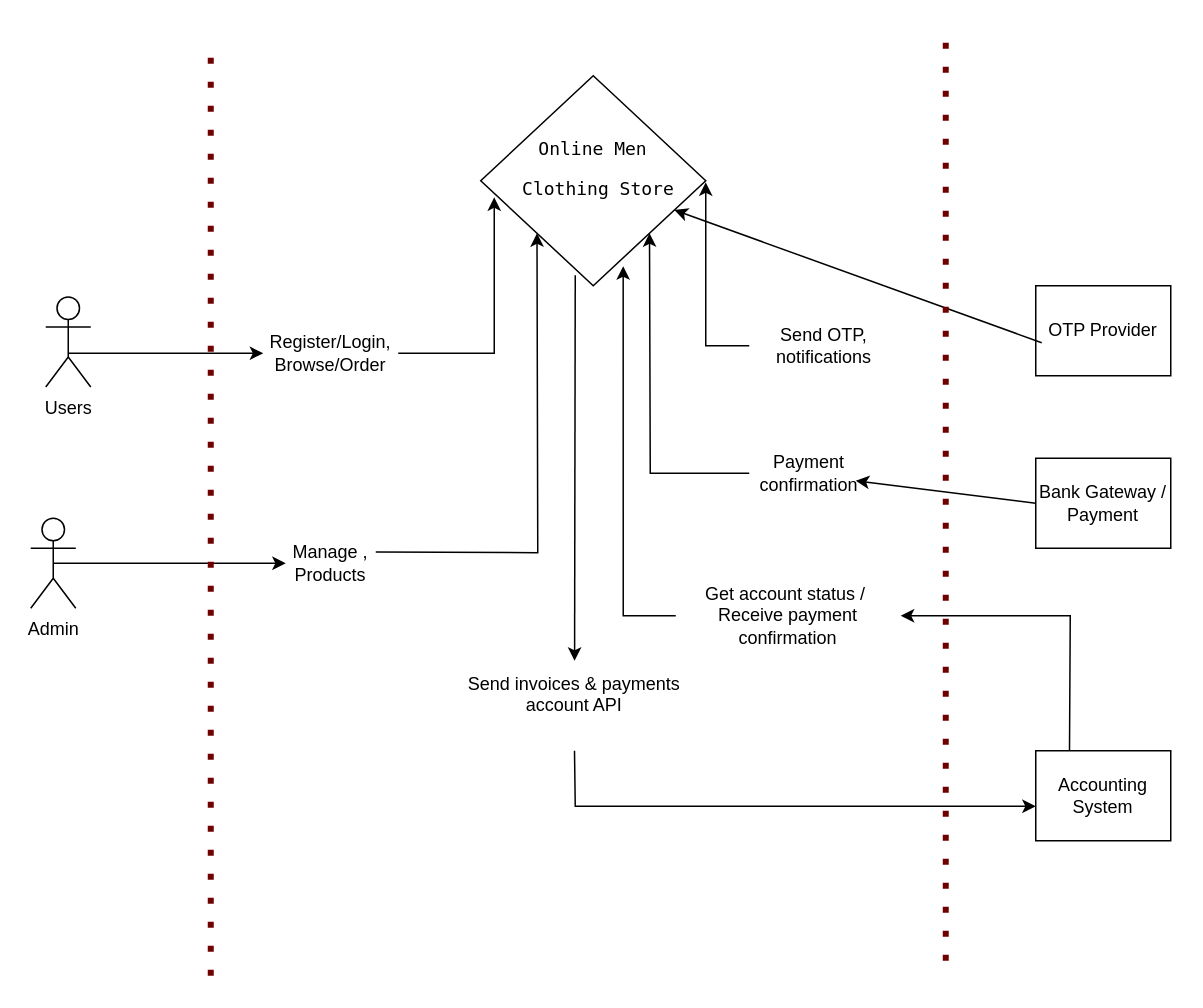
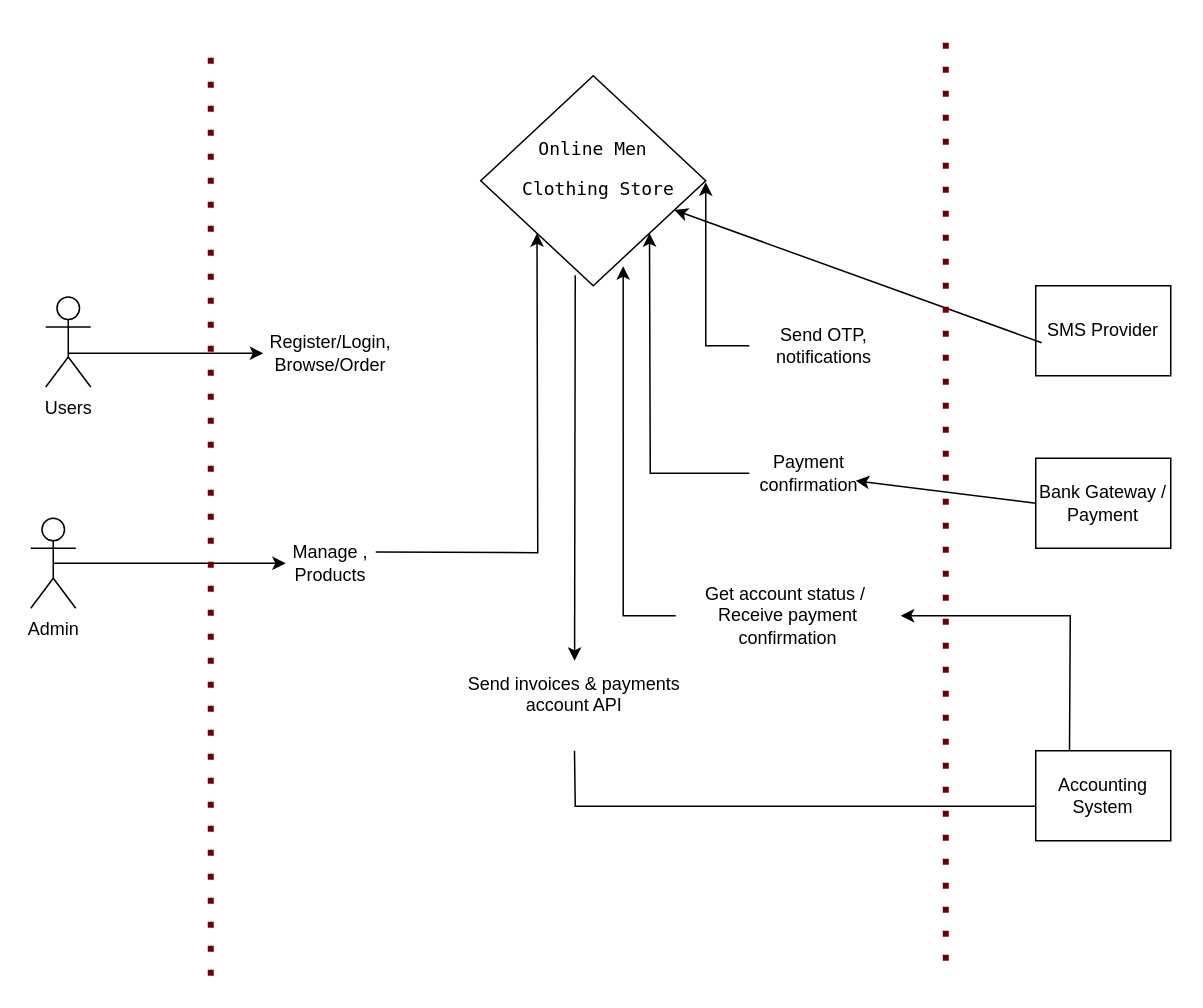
- <mxCell id="8" value="" style="endArrow=classic;html=1;rounded=0;entryX=0.06;entryY=0.579;entryDx=0;entryDy=0;entryPerimeter=0;" edge="1" parent="1" source="10" target="2"><mxGeometry width="50" height="50" relative="1" as="geometry"><mxPoint x="200" y="160" as="sourcePoint" /><mxPoint x="350" y="270" as="targetPoint" /><Array as="points"><mxPoint x="329" y="235" /></Array></mxGeometry></mxCell>
- <mxCell id="5" value="OTP Provider" style="rounded=0;whiteSpace=wrap;html=1;" vertex="1" parent="1"><mxGeometry x="690" y="190" width="90" height="60" as="geometry" /></mxCell>
+ <mxCell id="5" value="SMS Provider" style="rounded=0;whiteSpace=wrap;html=1;" vertex="1" parent="1"><mxGeometry x="690" y="190" width="90" height="60" as="geometry" /></mxCell>
- <mxCell id="23" value="" style="endArrow=classic;html=1;rounded=0;exitX=0.5;exitY=1;exitDx=0;exitDy=0;entryX=0;entryY=0.617;entryDx=0;entryDy=0;entryPerimeter=0;" edge="1" parent="1" source="25" target="7"><mxGeometry width="50" height="50" relative="1" as="geometry"><mxPoint x="380" y="410" as="sourcePoint" /><mxPoint x="686" y="520" as="targetPoint" /><Array as="points"><mxPoint x="383" y="537" /></Array></mxGeometry></mxCell>
+ <mxCell id="23" value="" style="endArrow=none;html=1;rounded=0;exitX=0.5;exitY=1;exitDx=0;exitDy=0;entryX=0;entryY=0.617;entryDx=0;entryDy=0;entryPerimeter=0;" edge="1" parent="1" source="25" target="7"><mxGeometry width="50" height="50" relative="1" as="geometry"><mxPoint x="380" y="410" as="sourcePoint" /><mxPoint x="686" y="520" as="targetPoint" /><Array as="points"><mxPoint x="383" y="537" /></Array></mxGeometry></mxCell>
